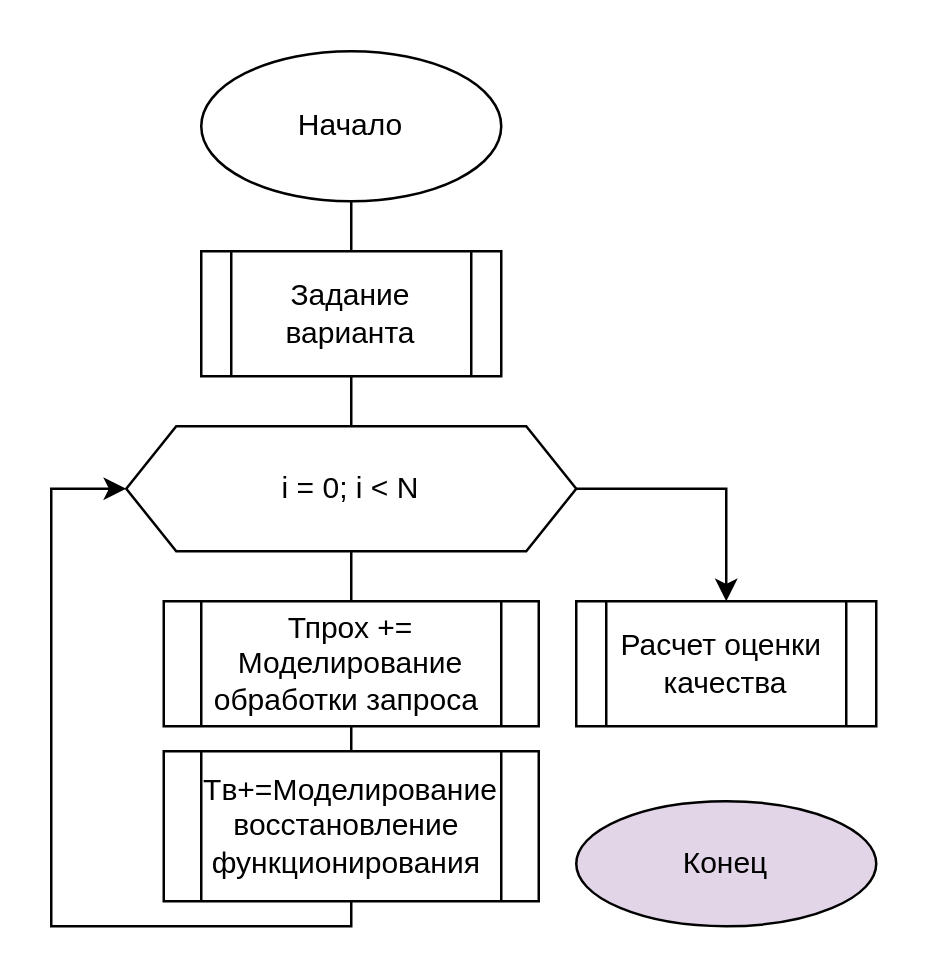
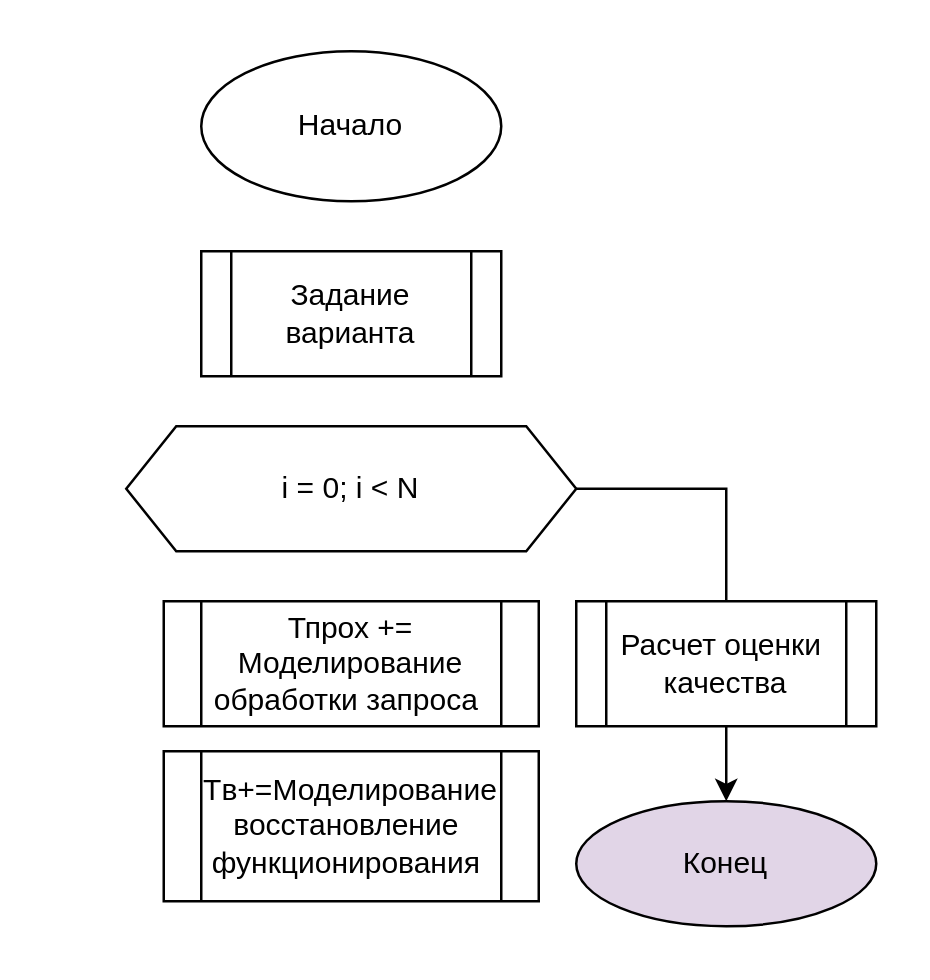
- <mxCell id="4" style="edgeStyle=orthogonalEdgeStyle;rounded=0;orthogonalLoop=1;jettySize=auto;html=1;exitX=1;exitY=0.5;exitDx=0;exitDy=0;" edge="1" parent="1" source="5" target="8"><mxGeometry relative="1" as="geometry" /></mxCell>
+ <mxCell id="4" style="edgeStyle=orthogonalEdgeStyle;rounded=0;orthogonalLoop=1;jettySize=auto;html=1;exitX=1;exitY=0.5;exitDx=0;exitDy=0;entryX=0.5;entryY=0;entryDx=0;entryDy=0;" edge="1" parent="1" source="5" target="9"><mxGeometry relative="1" as="geometry" /></mxCell>
- <mxCell id="2" style="edgeStyle=orthogonalEdgeStyle;rounded=0;orthogonalLoop=1;jettySize=auto;html=1;exitX=0.5;exitY=1;exitDx=0;exitDy=0;entryX=0;entryY=0.5;entryDx=0;entryDy=0;" edge="1" parent="1" source="3" target="5"><mxGeometry relative="1" as="geometry"><Array as="points"><mxPoint x="140" y="370" /><mxPoint x="20" y="370" /><mxPoint x="20" y="195" /></Array></mxGeometry></mxCell>
